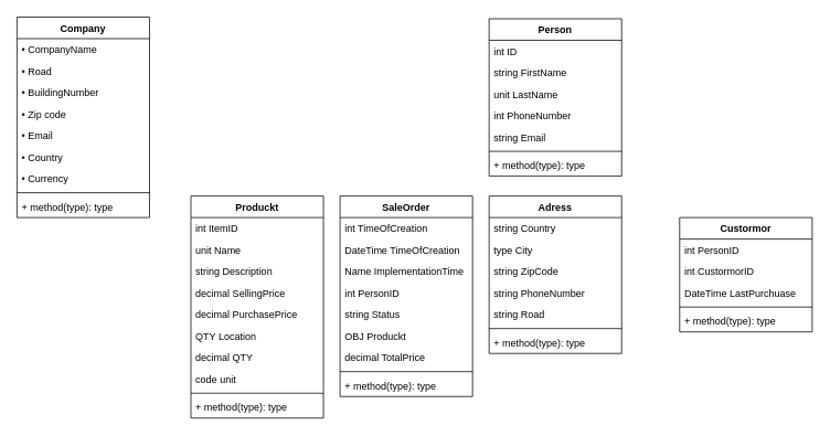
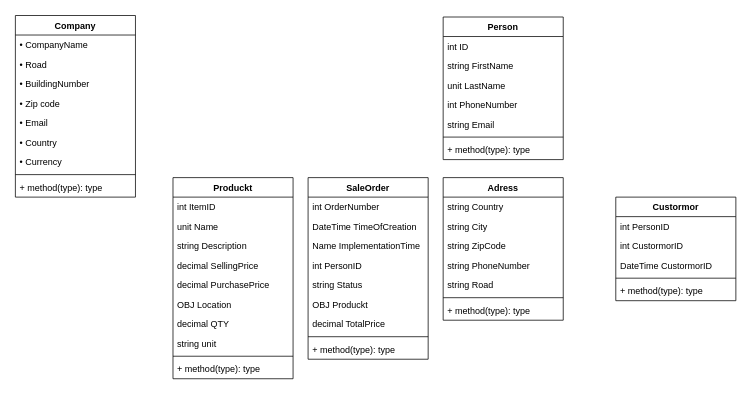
- <mxCell id="9" value="int TimeOfCreation" style="text;strokeColor=none;fillColor=none;align=left;verticalAlign=top;spacingLeft=4;spacingRight=4;overflow=hidden;rotatable=0;points=[[0,0.5],[1,0.5]];portConstraint=eastwest;" vertex="1" parent="8"><mxGeometry y="26" width="160" height="26" as="geometry" /></mxCell>
+ <mxCell id="9" value="int OrderNumber" style="text;strokeColor=none;fillColor=none;align=left;verticalAlign=top;spacingLeft=4;spacingRight=4;overflow=hidden;rotatable=0;points=[[0,0.5],[1,0.5]];portConstraint=eastwest;" vertex="1" parent="8"><mxGeometry y="26" width="160" height="26" as="geometry" /></mxCell>
- <mxCell id="20" value="type City" style="text;strokeColor=none;fillColor=none;align=left;verticalAlign=top;spacingLeft=4;spacingRight=4;overflow=hidden;rotatable=0;points=[[0,0.5],[1,0.5]];portConstraint=eastwest;" vertex="1" parent="18"><mxGeometry y="52" width="160" height="26" as="geometry" /></mxCell>
+ <mxCell id="20" value="string City" style="text;strokeColor=none;fillColor=none;align=left;verticalAlign=top;spacingLeft=4;spacingRight=4;overflow=hidden;rotatable=0;points=[[0,0.5],[1,0.5]];portConstraint=eastwest;" vertex="1" parent="18"><mxGeometry y="52" width="160" height="26" as="geometry" /></mxCell>
- <mxCell id="5" value="DateTime LastPurchuase" style="text;strokeColor=none;fillColor=none;align=left;verticalAlign=top;spacingLeft=4;spacingRight=4;overflow=hidden;rotatable=0;points=[[0,0.5],[1,0.5]];portConstraint=eastwest;" vertex="1" parent="2"><mxGeometry y="78" width="160" height="26" as="geometry" /></mxCell>
+ <mxCell id="5" value="DateTime CustormorID" style="text;strokeColor=none;fillColor=none;align=left;verticalAlign=top;spacingLeft=4;spacingRight=4;overflow=hidden;rotatable=0;points=[[0,0.5],[1,0.5]];portConstraint=eastwest;" vertex="1" parent="2"><mxGeometry y="78" width="160" height="26" as="geometry" /></mxCell>
- <mxCell id="40" value="QTY Location" style="text;strokeColor=none;fillColor=none;align=left;verticalAlign=top;spacingLeft=4;spacingRight=4;overflow=hidden;rotatable=0;points=[[0,0.5],[1,0.5]];portConstraint=eastwest;" vertex="1" parent="34"><mxGeometry y="156" width="160" height="26" as="geometry" /></mxCell>
+ <mxCell id="40" value="OBJ Location" style="text;strokeColor=none;fillColor=none;align=left;verticalAlign=top;spacingLeft=4;spacingRight=4;overflow=hidden;rotatable=0;points=[[0,0.5],[1,0.5]];portConstraint=eastwest;" vertex="1" parent="34"><mxGeometry y="156" width="160" height="26" as="geometry" /></mxCell>
- <mxCell id="42" value="code unit" style="text;strokeColor=none;fillColor=none;align=left;verticalAlign=top;spacingLeft=4;spacingRight=4;overflow=hidden;rotatable=0;points=[[0,0.5],[1,0.5]];portConstraint=eastwest;" vertex="1" parent="34"><mxGeometry y="208" width="160" height="26" as="geometry" /></mxCell>
+ <mxCell id="42" value="string unit" style="text;strokeColor=none;fillColor=none;align=left;verticalAlign=top;spacingLeft=4;spacingRight=4;overflow=hidden;rotatable=0;points=[[0,0.5],[1,0.5]];portConstraint=eastwest;" vertex="1" parent="34"><mxGeometry y="208" width="160" height="26" as="geometry" /></mxCell>
